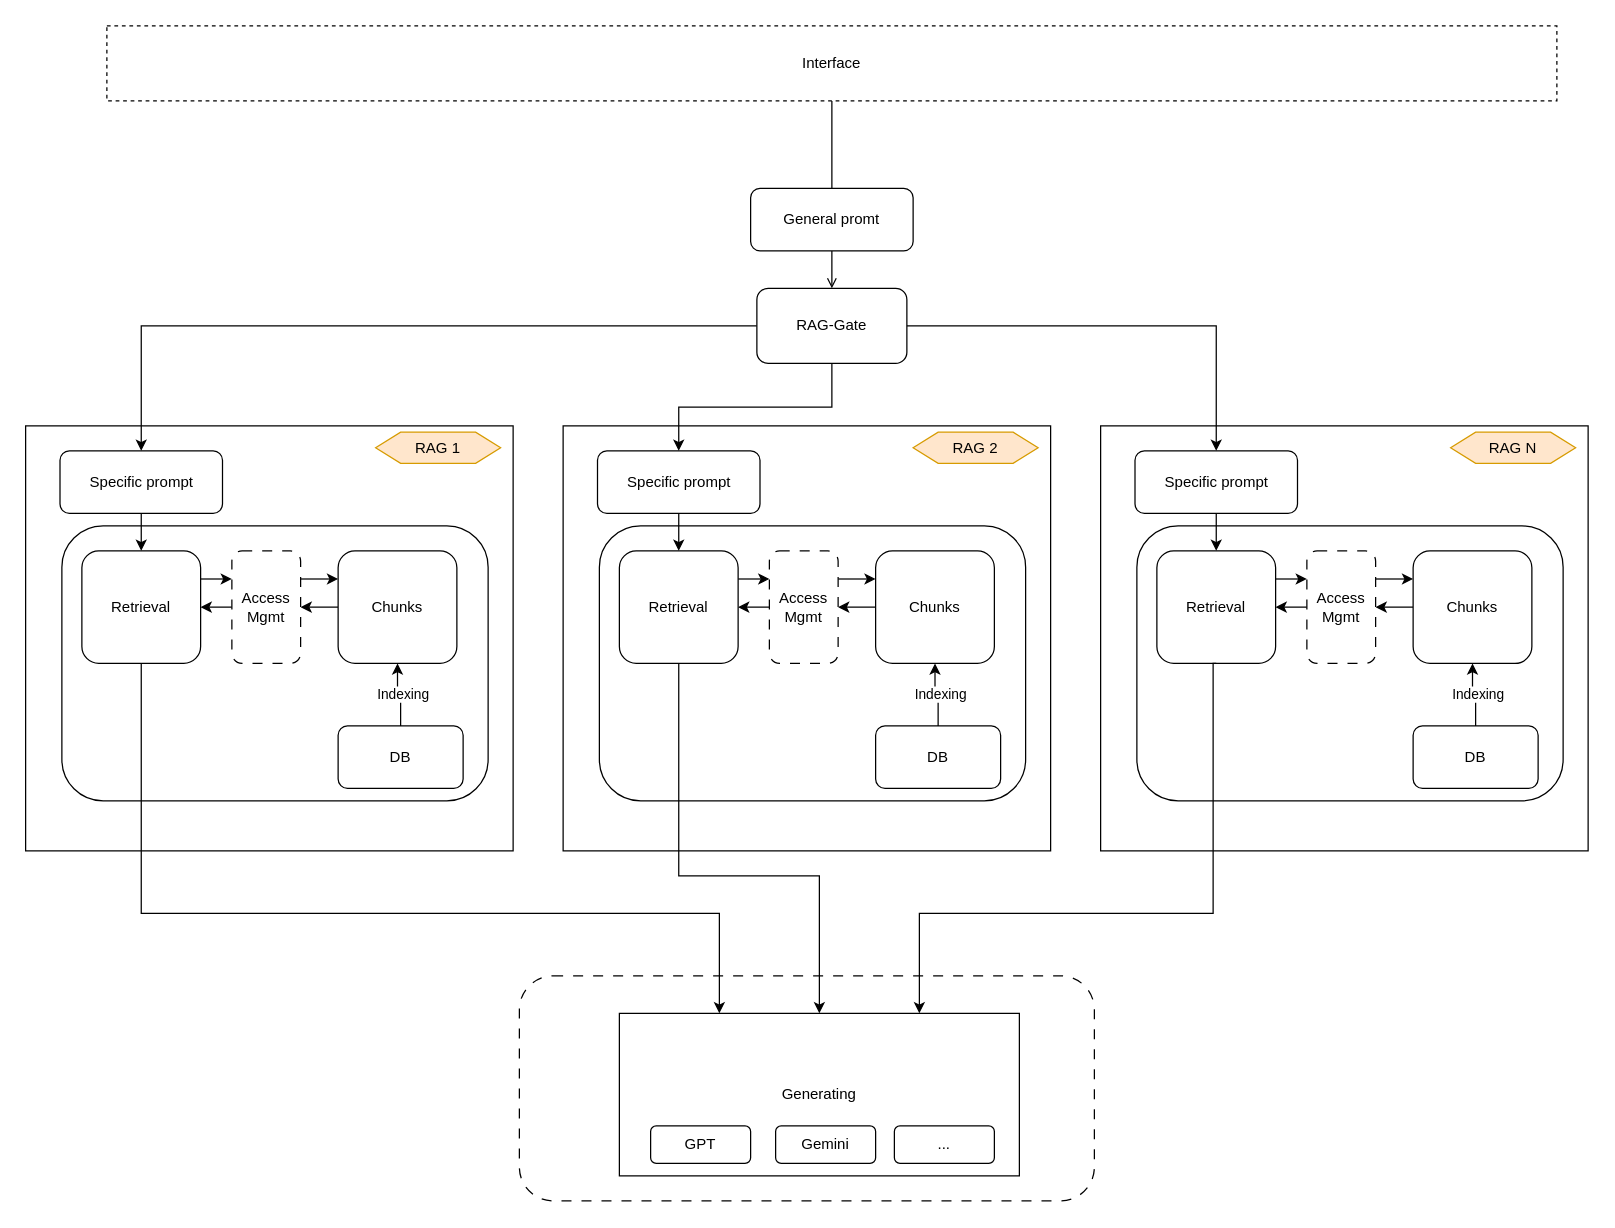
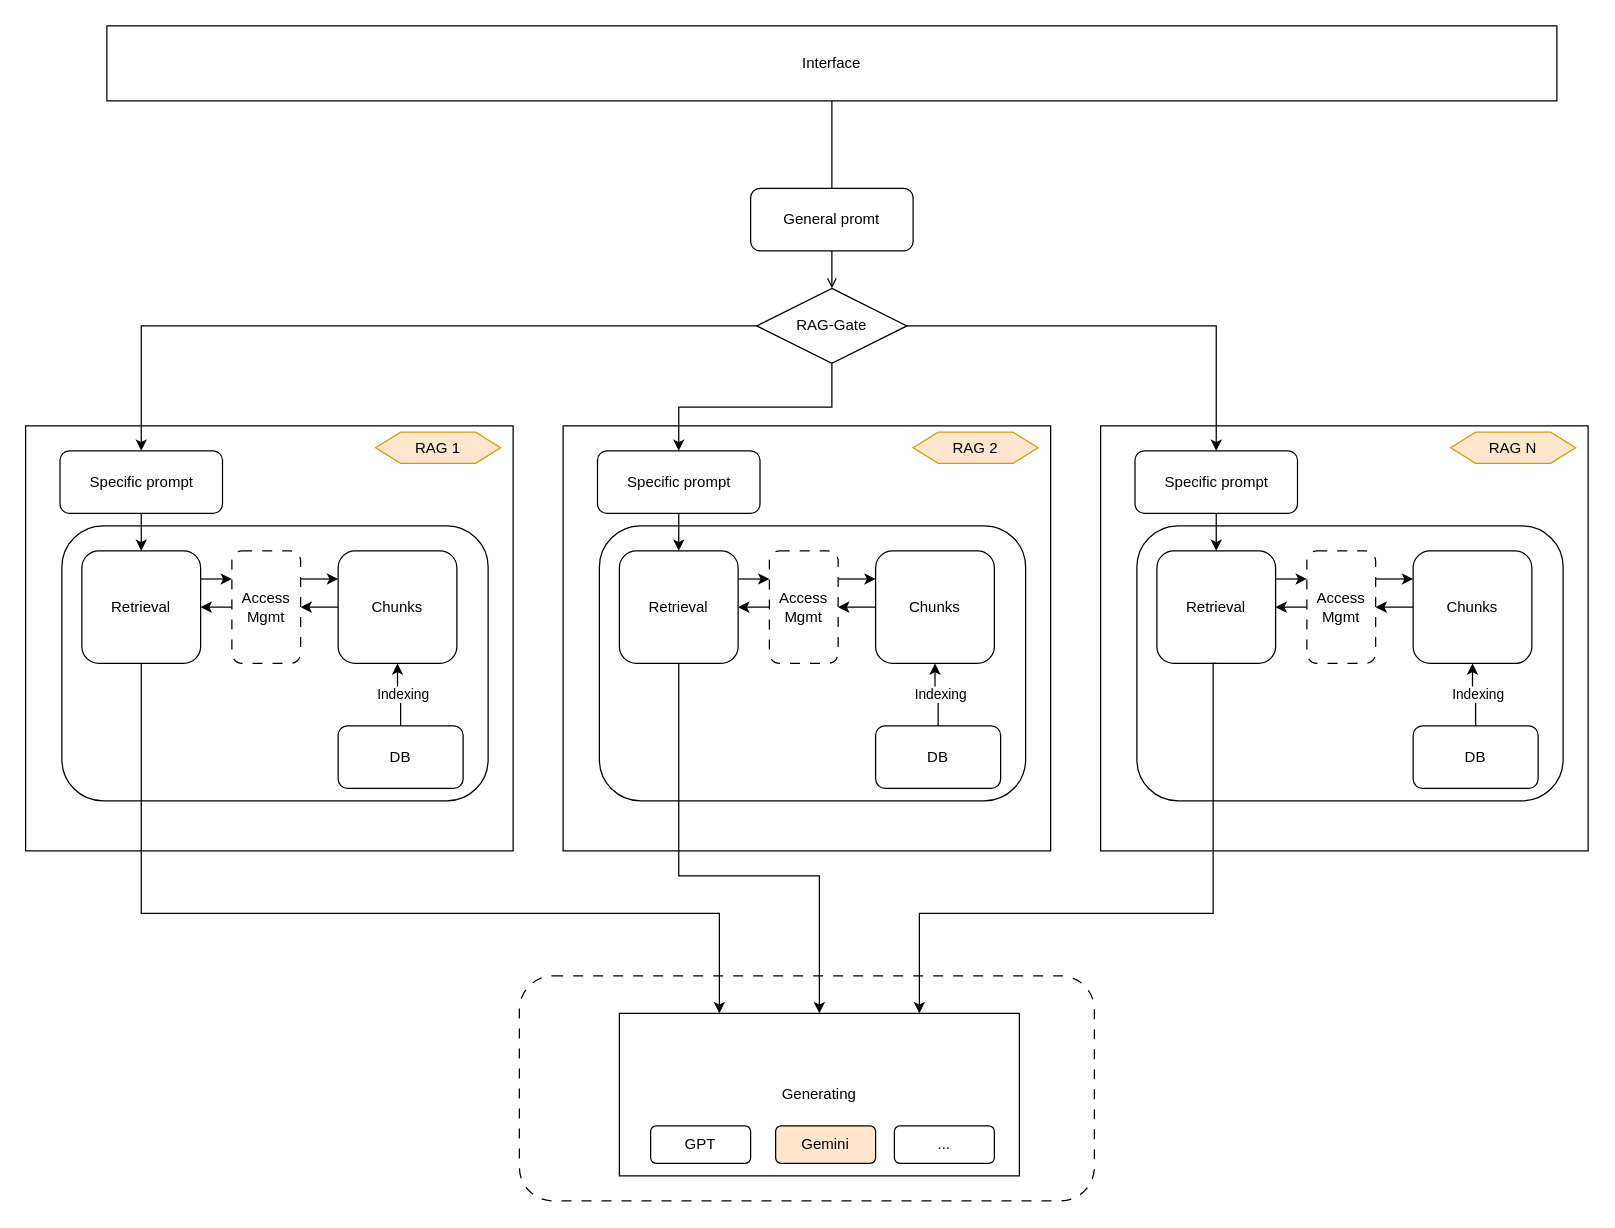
- <mxCell id="5" value="&lt;div&gt;Interface&lt;/div&gt;" style="rounded=0;whiteSpace=wrap;html=1;dashed=1;" parent="1" vertex="1"><mxGeometry x="85" y="20" width="1160" height="60" as="geometry" /></mxCell>
+ <mxCell id="5" value="&lt;div&gt;Interface&lt;/div&gt;" style="rounded=0;whiteSpace=wrap;html=1;" parent="1" vertex="1"><mxGeometry x="85" y="20" width="1160" height="60" as="geometry" /></mxCell>
- <mxCell id="7" value="RAG-Gate" style="rounded=1;whiteSpace=wrap;html=1;" parent="1" vertex="1"><mxGeometry x="605" y="230" width="120" height="60" as="geometry" /></mxCell>
+ <mxCell id="7" value="RAG-Gate" style="rhombus;whiteSpace=wrap;html=1;" parent="1" vertex="1"><mxGeometry x="605" y="230" width="120" height="60" as="geometry" /></mxCell>
- <mxCell id="24" value="Gemini" style="rounded=1;whiteSpace=wrap;html=1;" parent="1" vertex="1"><mxGeometry x="620" y="900" width="80" height="30" as="geometry" /></mxCell>
+ <mxCell id="24" value="Gemini" style="rounded=1;whiteSpace=wrap;html=1;fillColor=#ffe6cc;" parent="1" vertex="1"><mxGeometry x="620" y="900" width="80" height="30" as="geometry" /></mxCell>
